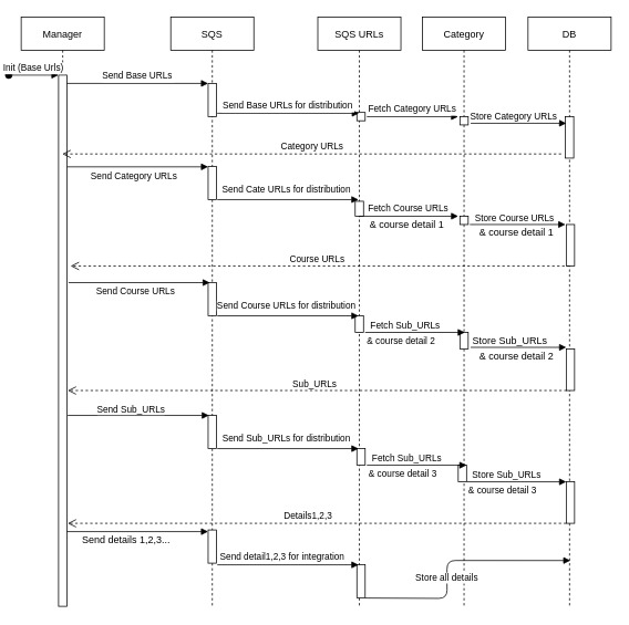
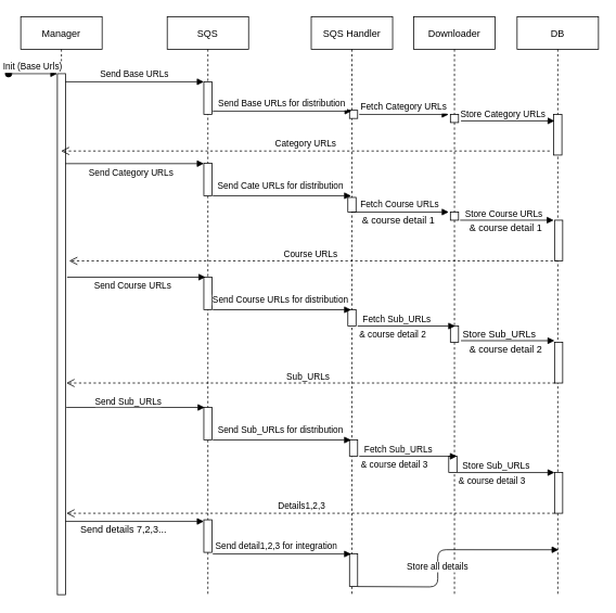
- <mxCell id="12" value="SQS URLs" style="shape=umlLifeline;perimeter=lifelinePerimeter;container=1;collapsible=0;recursiveResize=0;rounded=0;shadow=0;strokeWidth=1;" vertex="1" parent="1"><mxGeometry x="377" y="20" width="100" height="711" as="geometry" /></mxCell>
+ <mxCell id="12" value="SQS Handler" style="shape=umlLifeline;perimeter=lifelinePerimeter;container=1;collapsible=0;recursiveResize=0;rounded=0;shadow=0;strokeWidth=1;" vertex="1" parent="1"><mxGeometry x="377" y="20" width="100" height="711" as="geometry" /></mxCell>
- <mxCell id="18" value="Category" style="shape=umlLifeline;perimeter=lifelinePerimeter;container=1;collapsible=0;recursiveResize=0;rounded=0;shadow=0;strokeWidth=1;" vertex="1" parent="1"><mxGeometry x="503" y="20" width="100" height="711" as="geometry" /></mxCell>
+ <mxCell id="18" value="Downloader" style="shape=umlLifeline;perimeter=lifelinePerimeter;container=1;collapsible=0;recursiveResize=0;rounded=0;shadow=0;strokeWidth=1;" vertex="1" parent="1"><mxGeometry x="503" y="20" width="100" height="711" as="geometry" /></mxCell>
- <mxCell id="71" value="Send details 1,2,3..." style="text;html=1;align=center;verticalAlign=middle;resizable=0;points=[];autosize=1;" vertex="1" parent="1"><mxGeometry x="86" y="640" width="120" height="20" as="geometry" /></mxCell>
+ <mxCell id="71" value="Send details 7,2,3..." style="text;html=1;align=center;verticalAlign=middle;resizable=0;points=[];autosize=1;" vertex="1" parent="1"><mxGeometry x="86" y="640" width="120" height="20" as="geometry" /></mxCell>
